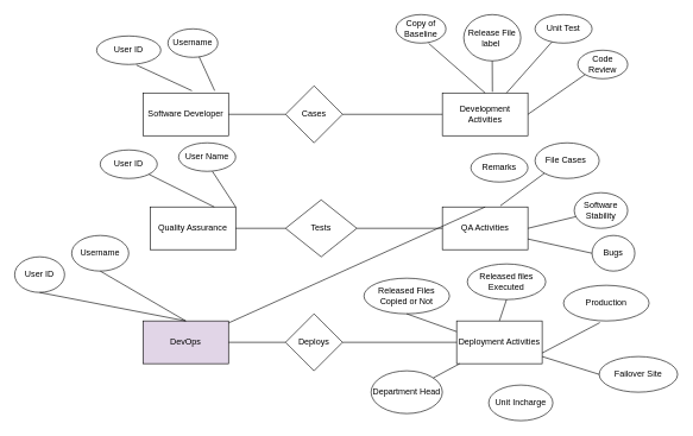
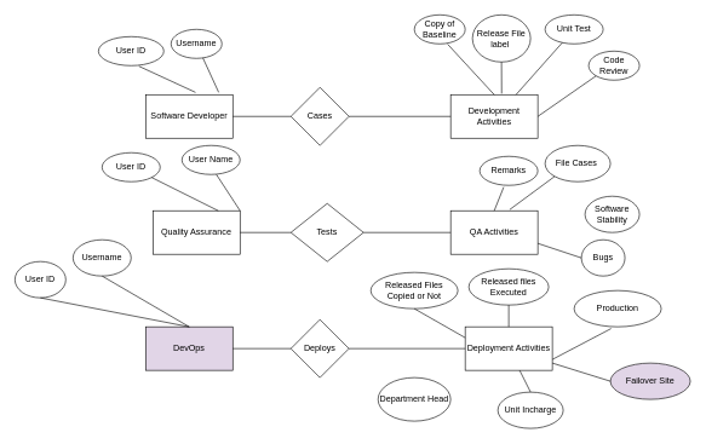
- <mxCell id="18" value="Copy of Baseline" style="ellipse;whiteSpace=wrap;html=1;" parent="1" vertex="1"><mxGeometry x="555" y="20" width="70" height="40" as="geometry" /></mxCell>
+ <mxCell id="18" value="Copy of Baseline" style="ellipse;whiteSpace=wrap;html=1;" parent="1" vertex="1"><mxGeometry x="570" y="20" width="70" height="40" as="geometry" /></mxCell>
- <mxCell id="38" value="" style="endArrow=none;html=1;rounded=0;exitX=1;exitY=0.5;exitDx=0;exitDy=0;" edge="1" parent="1" source="10" target="30"><mxGeometry width="50" height="50" relative="1" as="geometry"><mxPoint x="440" y="330" as="sourcePoint" /><mxPoint x="490" y="280" as="targetPoint" /></mxGeometry></mxCell>
- <mxCell id="39" value="Bugs" style="ellipse;whiteSpace=wrap;html=1;" vertex="1" parent="1"><mxGeometry x="830" y="330" width="60" height="50" as="geometry" /></mxCell>
+ <mxCell id="39" value="Bugs" style="ellipse;whiteSpace=wrap;html=1;" vertex="1" parent="1"><mxGeometry x="800" y="330" width="60" height="50" as="geometry" /></mxCell>
- <mxCell id="36" value="" style="endArrow=none;html=1;rounded=0;exitX=0.5;exitY=0;exitDx=0;exitDy=0;" edge="1" parent="1" source="10" target="7"><mxGeometry width="50" height="50" relative="1" as="geometry"><mxPoint x="440" y="330" as="sourcePoint" /><mxPoint x="490" y="280" as="targetPoint" /></mxGeometry></mxCell>
+ <mxCell id="36" value="" style="endArrow=none;html=1;rounded=0;entryX=0.413;entryY=1.06;entryDx=0;entryDy=0;entryPerimeter=0;exitX=0.5;exitY=0;exitDx=0;exitDy=0;" edge="1" parent="1" source="10" target="33"><mxGeometry width="50" height="50" relative="1" as="geometry"><mxPoint x="440" y="330" as="sourcePoint" /><mxPoint x="490" y="280" as="targetPoint" /></mxGeometry></mxCell>
- <mxCell id="49" value="Released files Executed" style="ellipse;whiteSpace=wrap;html=1;" vertex="1" parent="1"><mxGeometry x="655" y="370" width="110" height="50" as="geometry" /></mxCell>
+ <mxCell id="49" value="Released files Executed" style="ellipse;whiteSpace=wrap;html=1;" vertex="1" parent="1"><mxGeometry x="645" y="370" width="110" height="50" as="geometry" /></mxCell>
- <mxCell id="45" value="Released Files Copied or Not" style="ellipse;whiteSpace=wrap;html=1;" vertex="1" parent="1"><mxGeometry x="510" y="390" width="120" height="50" as="geometry" /></mxCell>
+ <mxCell id="45" value="Released Files Copied or Not" style="ellipse;whiteSpace=wrap;html=1;" vertex="1" parent="1"><mxGeometry x="510" y="375" width="120" height="50" as="geometry" /></mxCell>
- <mxCell id="55" value="" style="endArrow=none;html=1;rounded=0;" edge="1" parent="1" source="9" target="53"><mxGeometry width="50" height="50" relative="1" as="geometry"><mxPoint x="440" y="630" as="sourcePoint" /><mxPoint x="490" y="580" as="targetPoint" /></mxGeometry></mxCell>
+ <mxCell id="55" value="" style="endArrow=none;html=1;rounded=0;entryX=0.5;entryY=0;entryDx=0;entryDy=0;" edge="1" parent="1" source="9" target="54"><mxGeometry width="50" height="50" relative="1" as="geometry"><mxPoint x="440" y="630" as="sourcePoint" /><mxPoint x="490" y="580" as="targetPoint" /></mxGeometry></mxCell>
- <mxCell id="48" value="Failover Site" style="ellipse;whiteSpace=wrap;html=1;" vertex="1" parent="1"><mxGeometry x="840" y="500" width="110" height="50" as="geometry" /></mxCell>
+ <mxCell id="48" value="Failover Site" style="ellipse;whiteSpace=wrap;html=1;fillColor=#e1d5e7;" vertex="1" parent="1"><mxGeometry x="840" y="500" width="110" height="50" as="geometry" /></mxCell>
